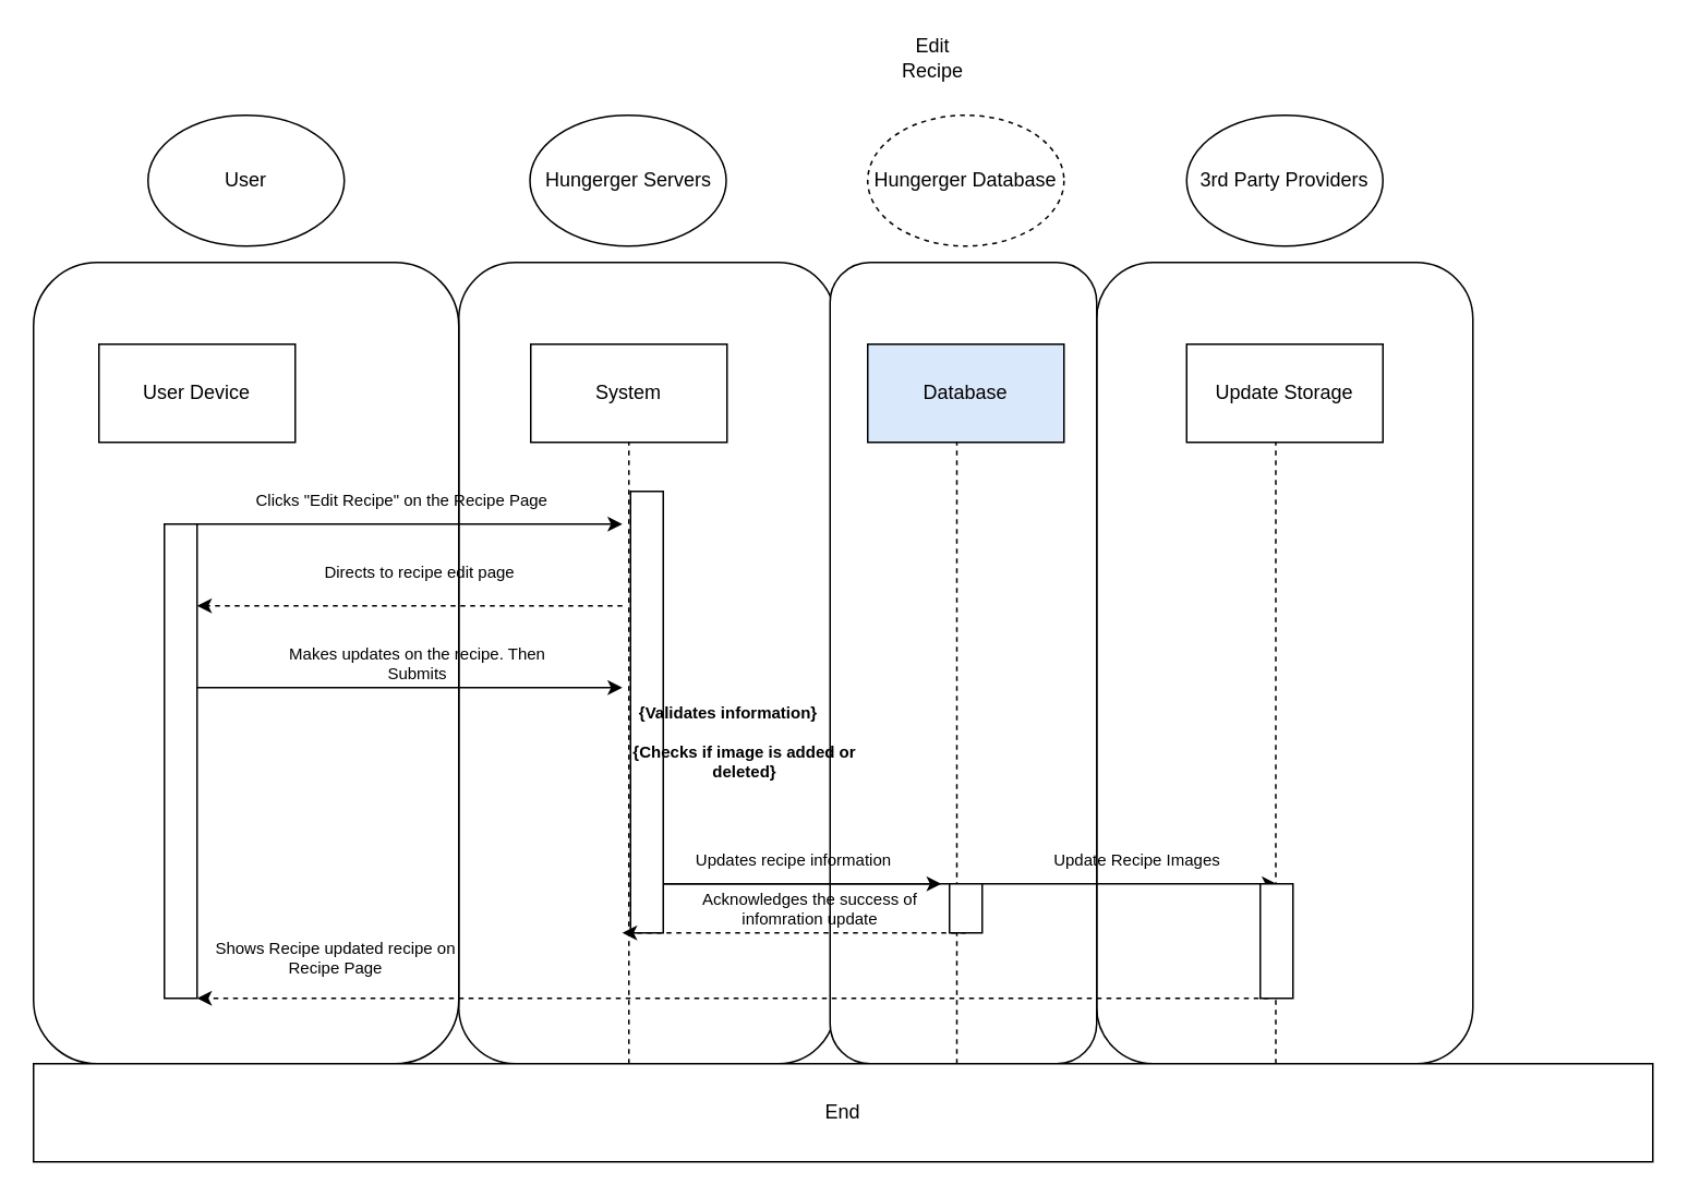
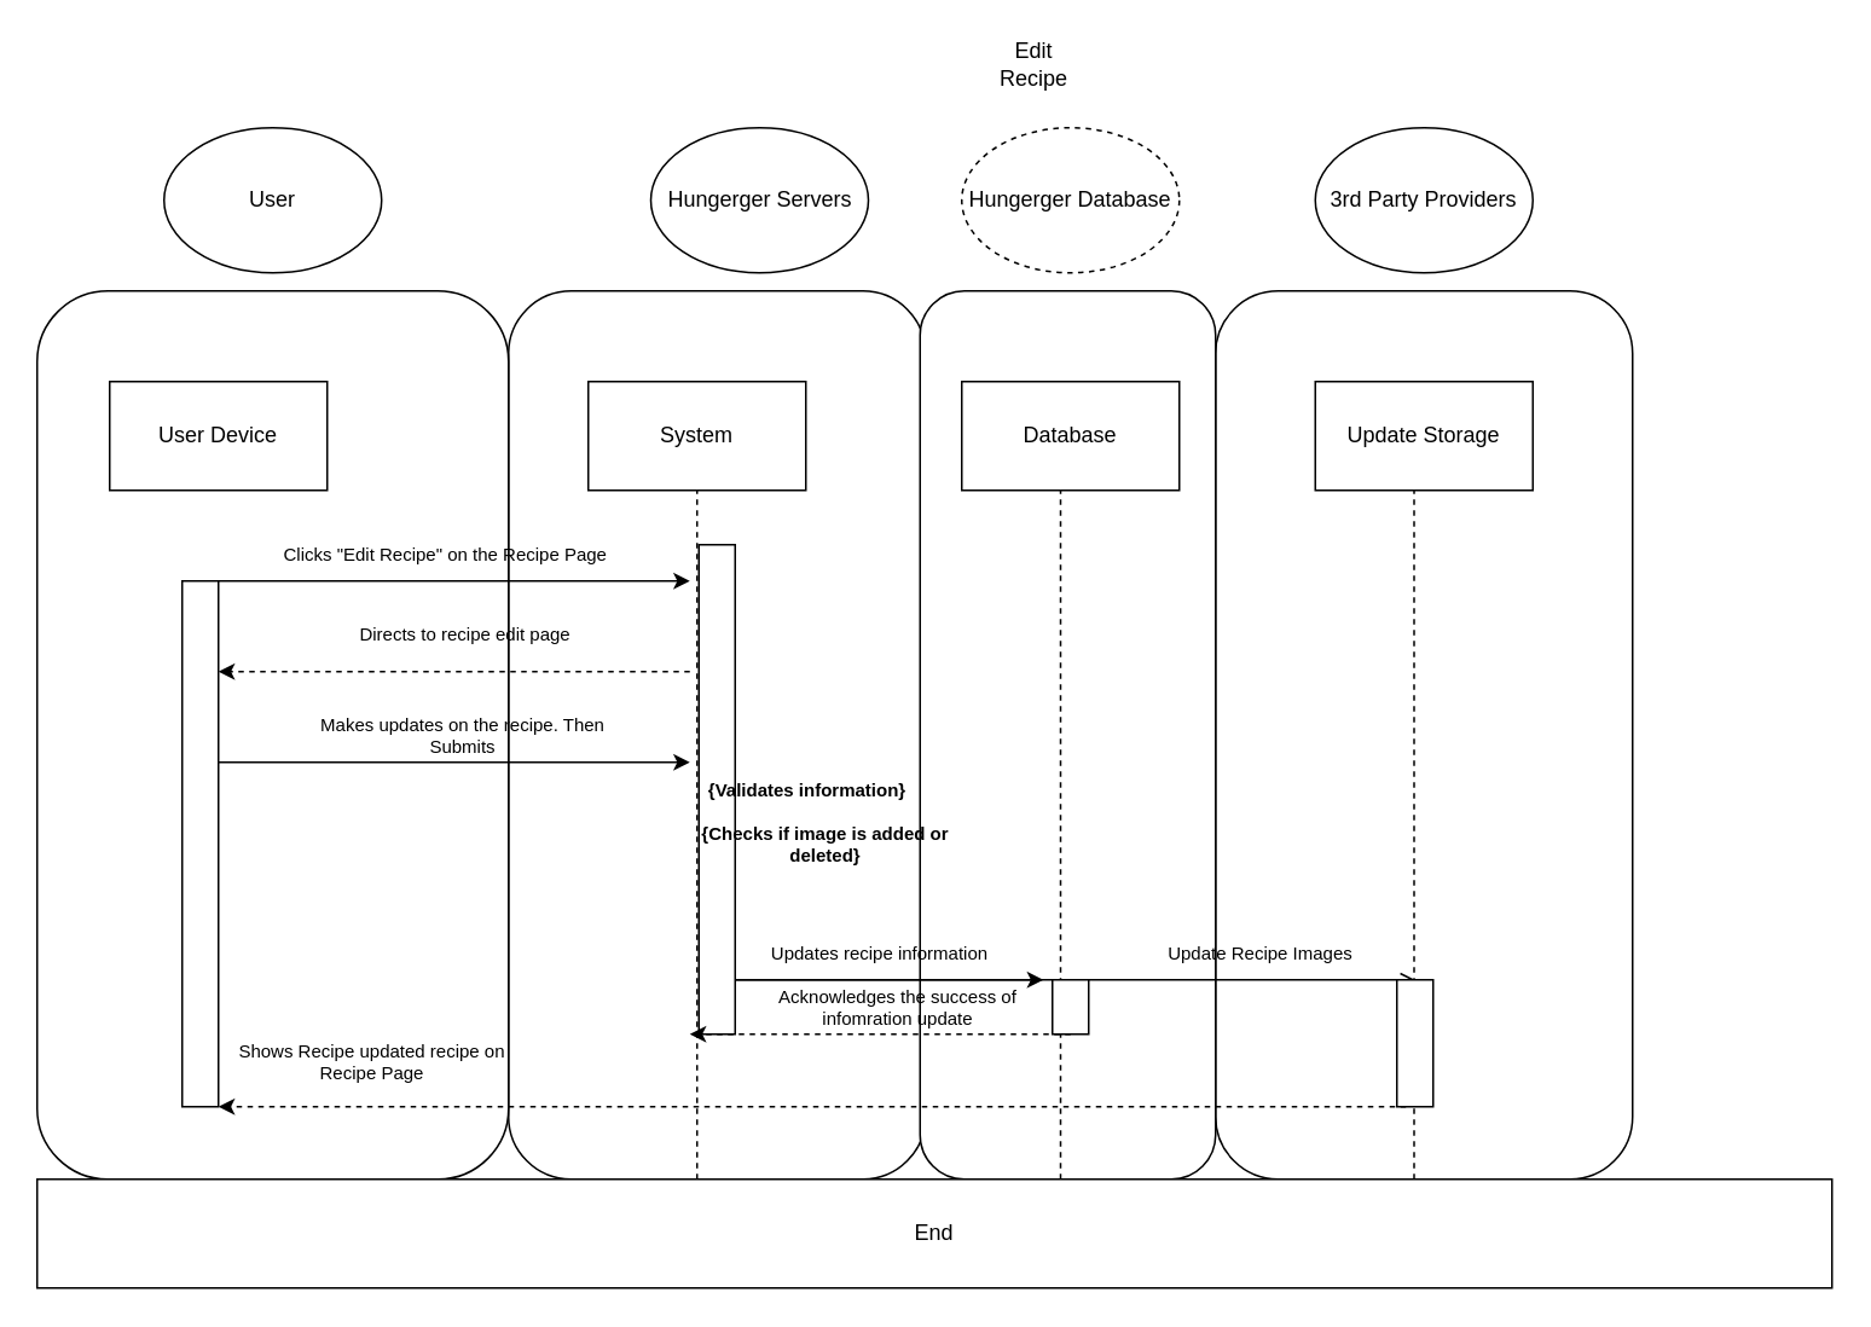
- <mxCell id="28" value="Hungerger Servers" style="ellipse;whiteSpace=wrap;html=1;" vertex="1" parent="1"><mxGeometry x="323.5" y="70" width="120" height="80" as="geometry" /></mxCell>
+ <mxCell id="28" value="Hungerger Servers" style="ellipse;whiteSpace=wrap;html=1;" vertex="1" parent="1"><mxGeometry x="358.5" y="70" width="120" height="80" as="geometry" /></mxCell>
- <mxCell id="8" value="Database" style="rounded=0;whiteSpace=wrap;html=1;fillColor=#dae8fc;" vertex="1" parent="1"><mxGeometry x="530" y="210" width="120" height="60" as="geometry" /></mxCell>
+ <mxCell id="8" value="Database" style="rounded=0;whiteSpace=wrap;html=1;" vertex="1" parent="1"><mxGeometry x="530" y="210" width="120" height="60" as="geometry" /></mxCell>
- <mxCell id="22" value="" style="endArrow=classic;html=1;rounded=0;exitX=0;exitY=1;exitDx=0;exitDy=0;entryX=1;entryY=1;entryDx=0;entryDy=0;" edge="1" parent="1" source="21" target="23"><mxGeometry width="50" height="50" relative="1" as="geometry"><mxPoint x="520" y="450" as="sourcePoint" /><mxPoint x="890" y="540" as="targetPoint" /></mxGeometry></mxCell>
+ <mxCell id="22" value="" style="endArrow=open;html=1;rounded=0;exitX=0;exitY=1;exitDx=0;exitDy=0;entryX=1;entryY=1;entryDx=0;entryDy=0;" edge="1" parent="1" source="21" target="23"><mxGeometry width="50" height="50" relative="1" as="geometry"><mxPoint x="520" y="450" as="sourcePoint" /><mxPoint x="890" y="540" as="targetPoint" /></mxGeometry></mxCell>
